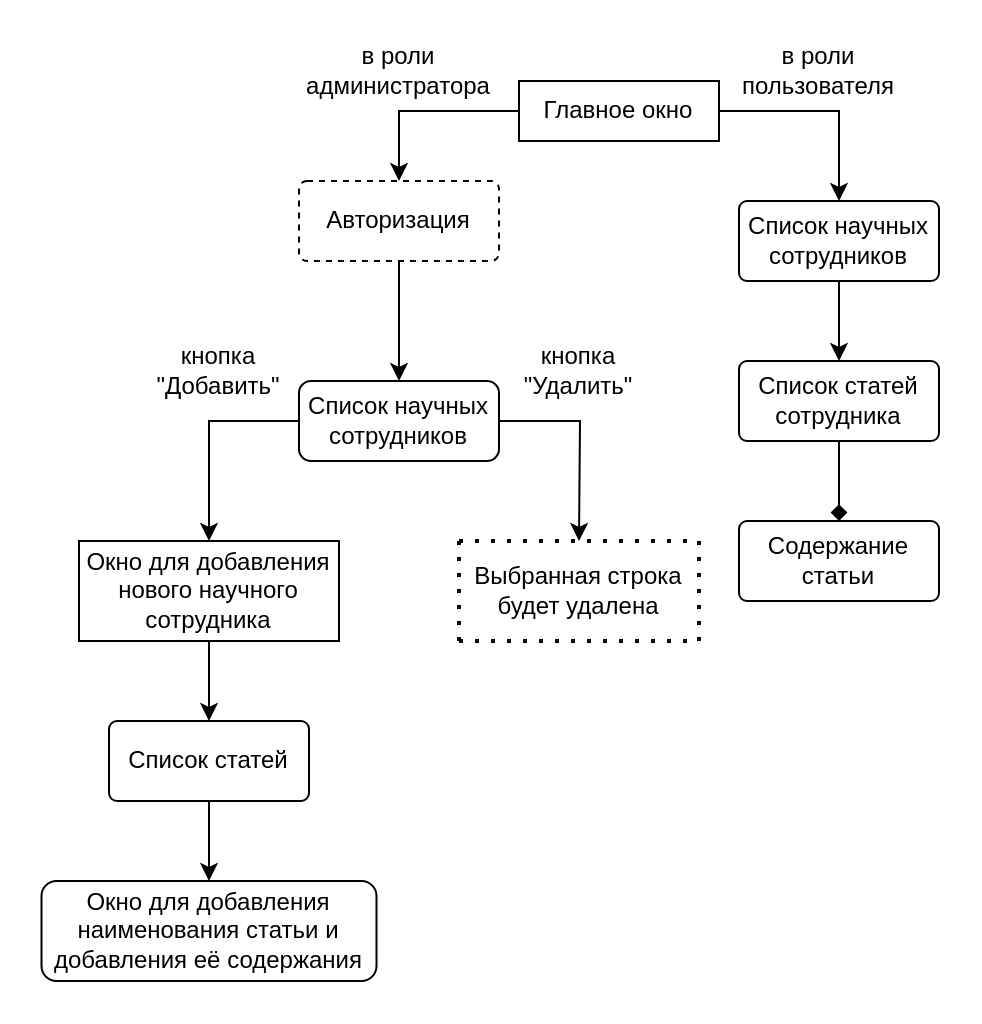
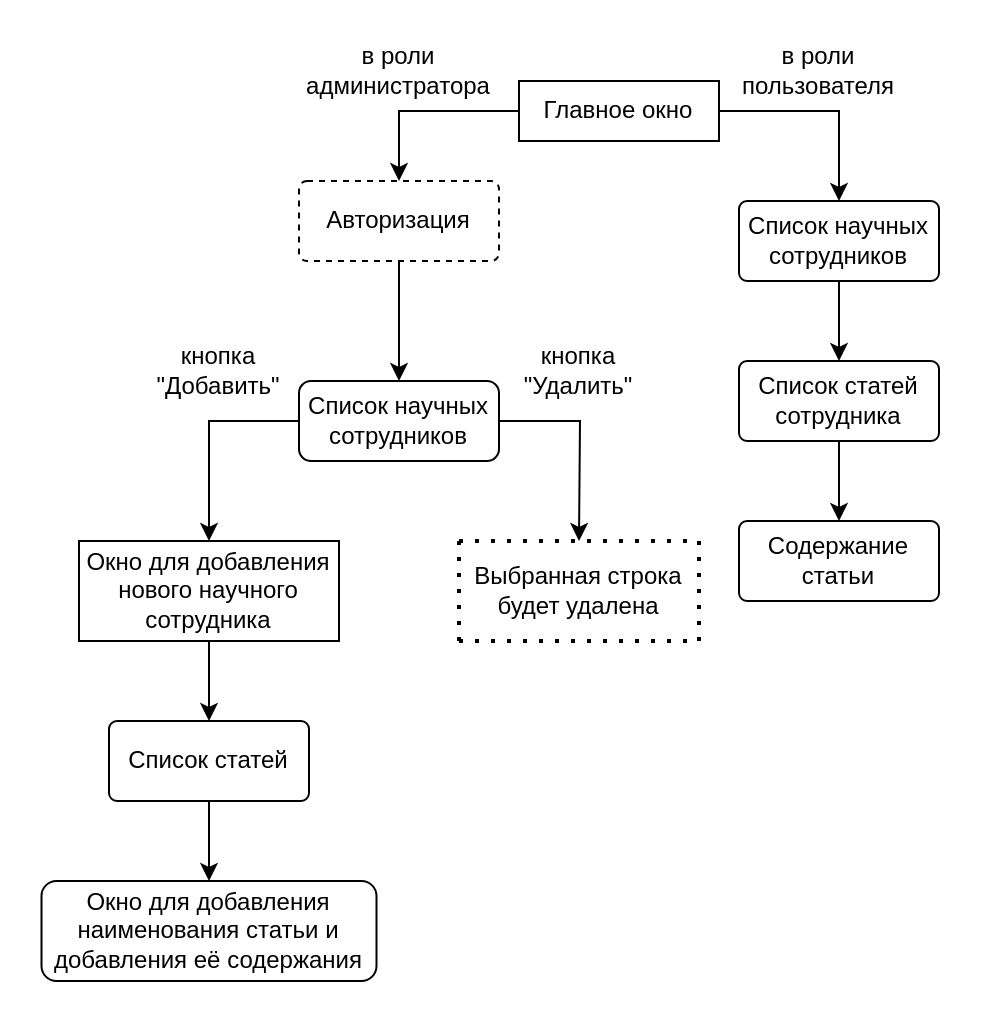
- <mxCell id="10" style="edgeStyle=orthogonalEdgeStyle;rounded=0;orthogonalLoop=1;jettySize=auto;html=1;entryX=0.5;entryY=0;entryDx=0;entryDy=0;endArrow=diamond;" edge="1" parent="1" source="11" target="9"><mxGeometry relative="1" as="geometry" /></mxCell>
+ <mxCell id="10" style="edgeStyle=orthogonalEdgeStyle;rounded=0;orthogonalLoop=1;jettySize=auto;html=1;entryX=0.5;entryY=0;entryDx=0;entryDy=0;" edge="1" parent="1" source="11" target="9"><mxGeometry relative="1" as="geometry" /></mxCell>
